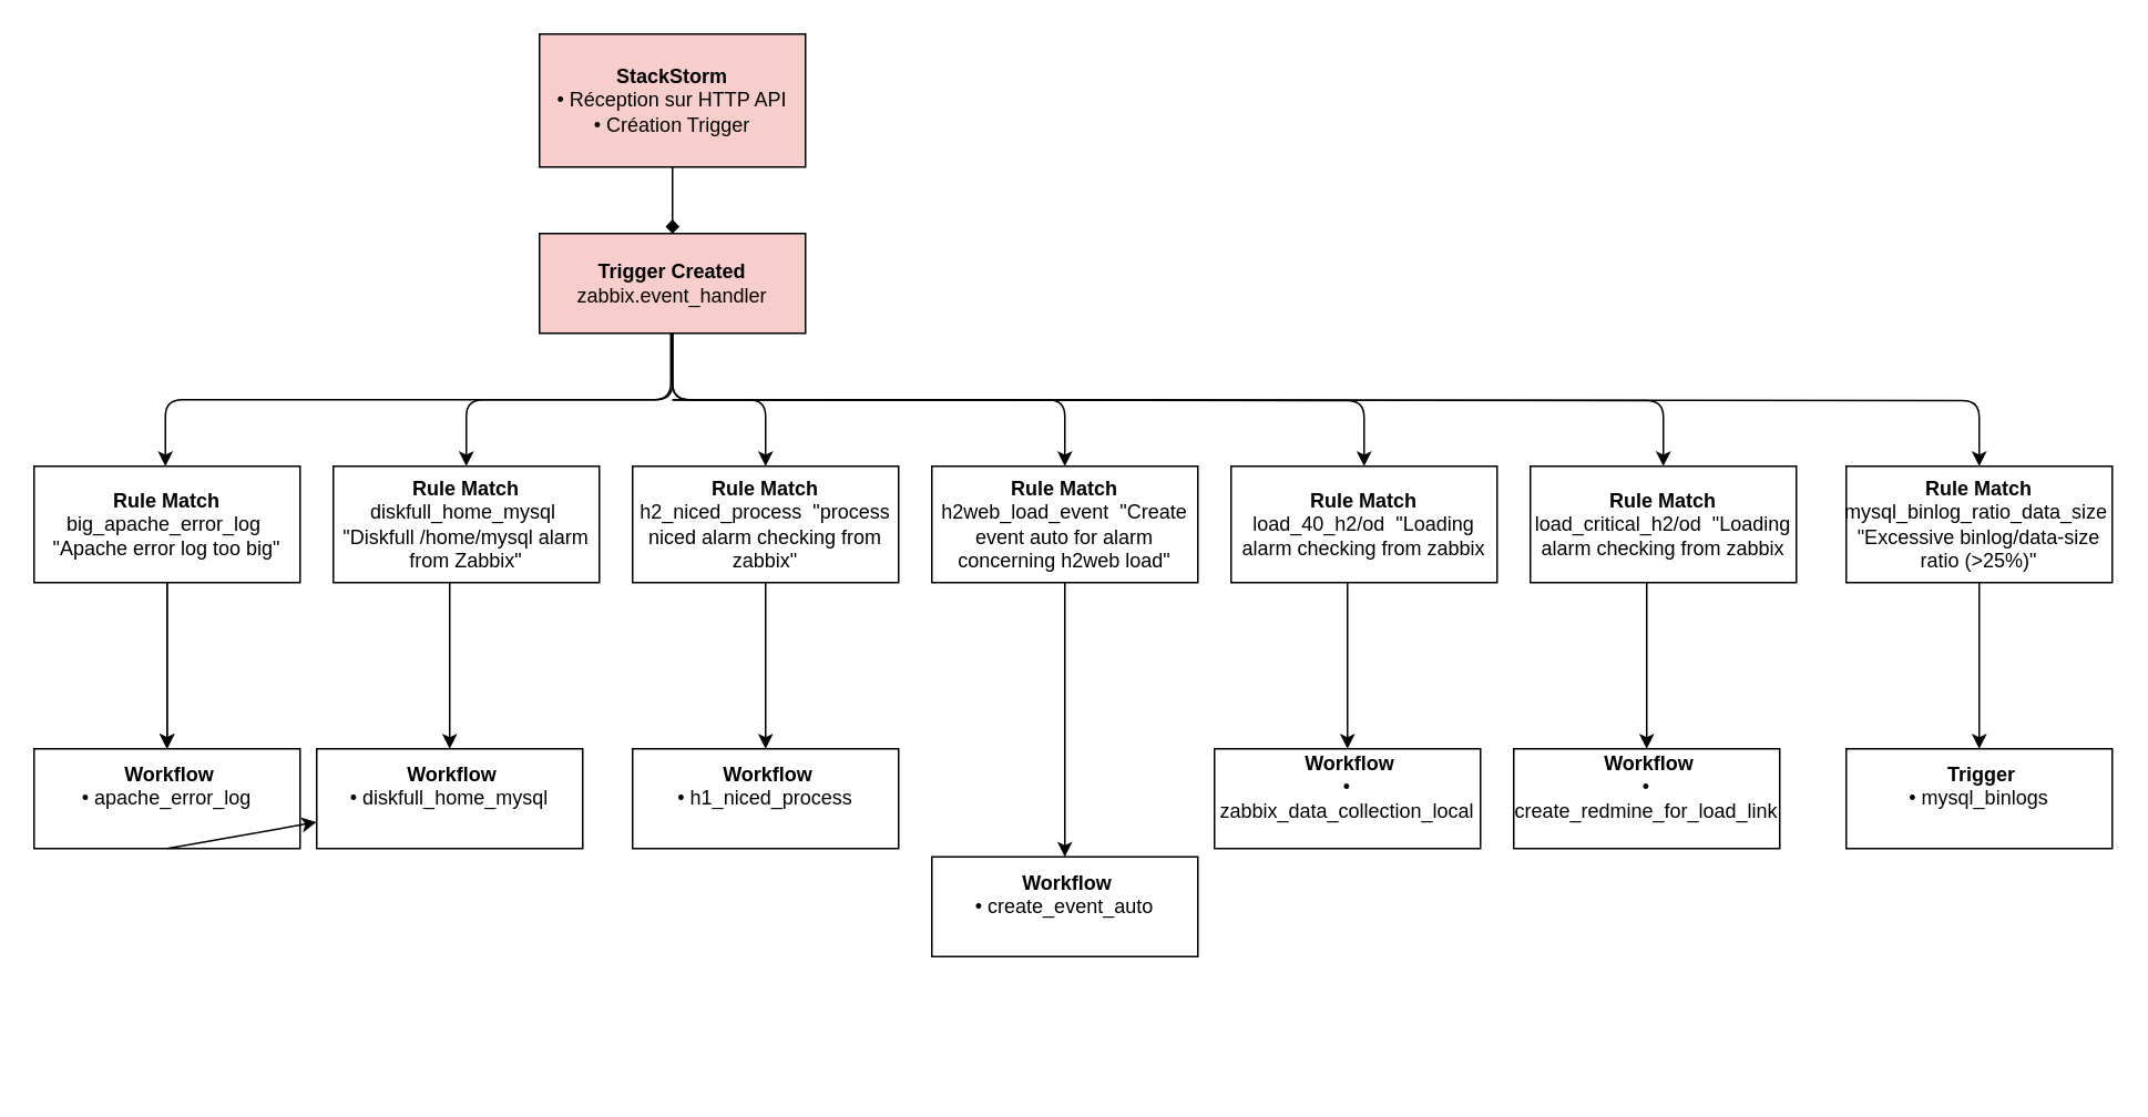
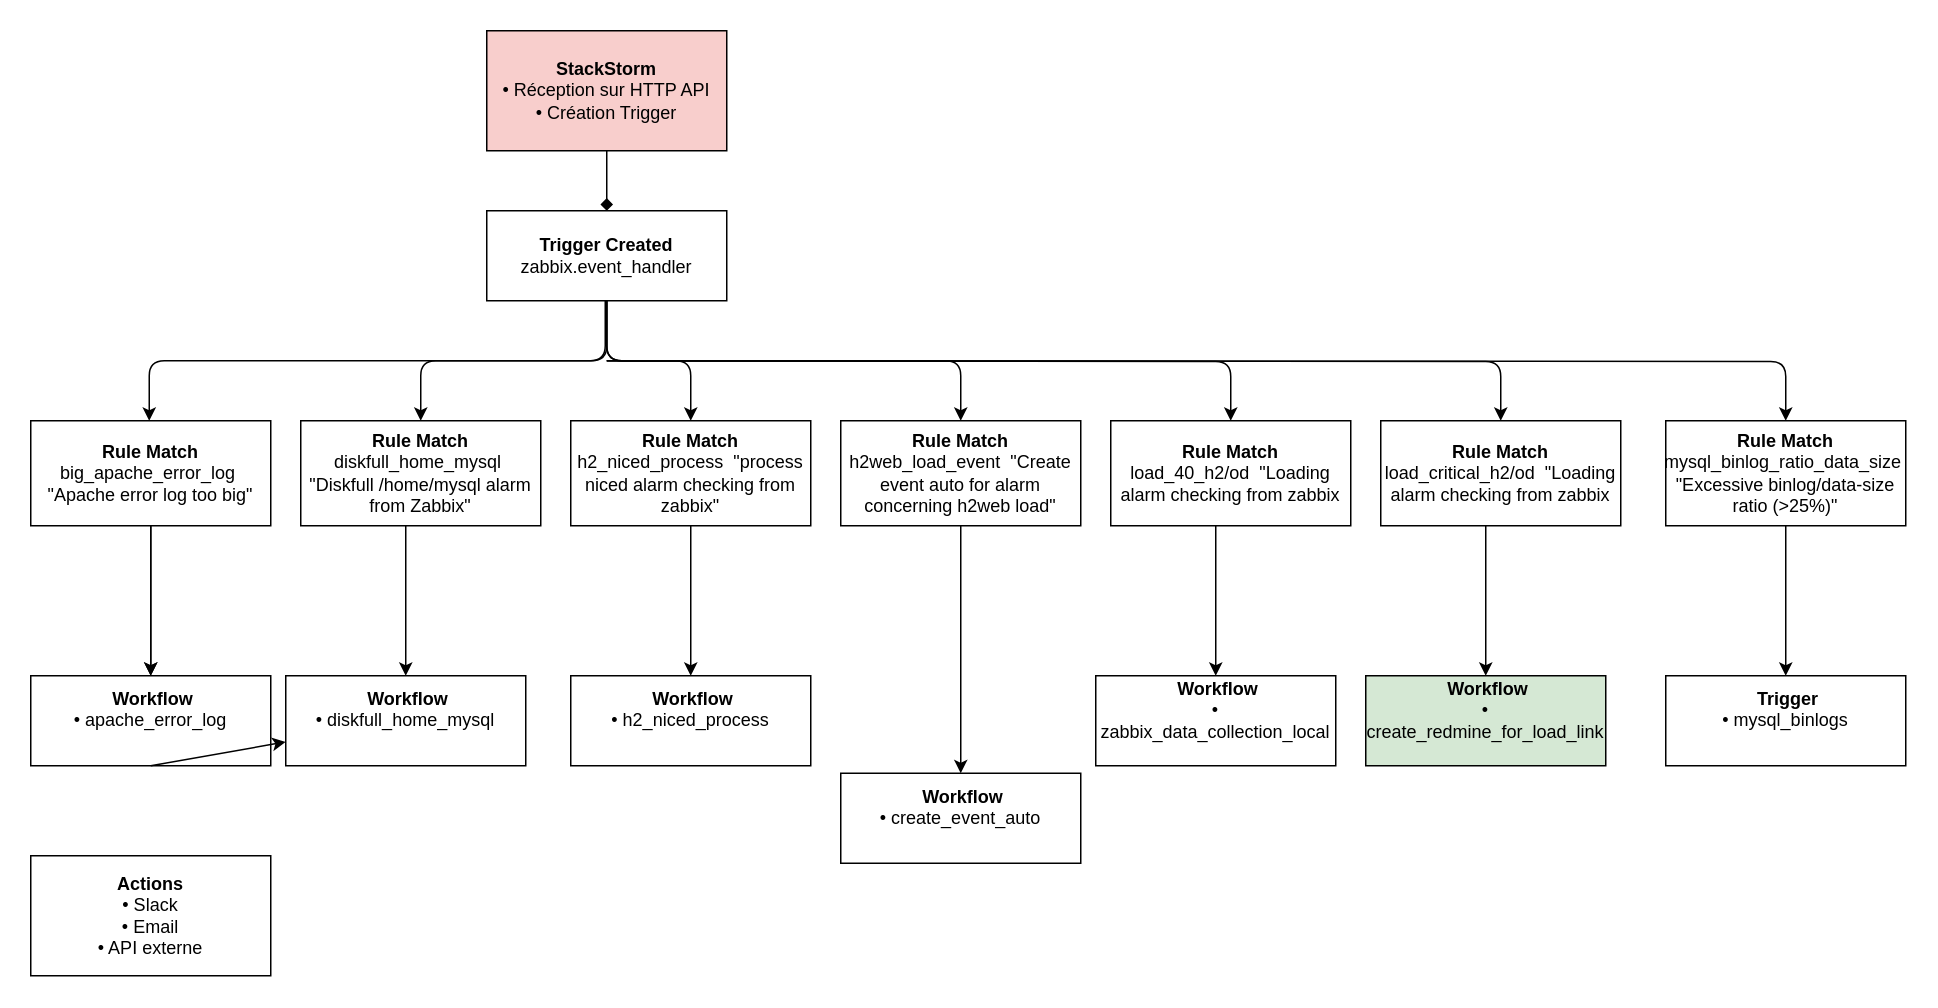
- <mxCell id="4" value="&lt;b&gt;Trigger Created&lt;/b&gt;&lt;br&gt;zabbix.event_handler" style="rounded=0;whiteSpace=wrap;html=1;fillColor=#f8cecc;" parent="1" vertex="1"><mxGeometry x="324" y="140" width="160" height="60" as="geometry" /></mxCell>
+ <mxCell id="4" value="&lt;b&gt;Trigger Created&lt;/b&gt;&lt;br&gt;zabbix.event_handler" style="rounded=0;whiteSpace=wrap;html=1;" parent="1" vertex="1"><mxGeometry x="324" y="140" width="160" height="60" as="geometry" /></mxCell>
- <mxCell id="26" value="&lt;b&gt;&amp;nbsp;Workflow&lt;/b&gt;&lt;br&gt;&lt;div&gt;• h1_niced_process&lt;br&gt;&lt;br&gt;&lt;/div&gt;" style="rounded=0;whiteSpace=wrap;html=1;" vertex="1" parent="1"><mxGeometry x="380" y="450" width="160" height="60" as="geometry" /></mxCell>
+ <mxCell id="26" value="&lt;b&gt;&amp;nbsp;Workflow&lt;/b&gt;&lt;br&gt;&lt;div&gt;• h2_niced_process&lt;br&gt;&lt;br&gt;&lt;/div&gt;" style="rounded=0;whiteSpace=wrap;html=1;" vertex="1" parent="1"><mxGeometry x="380" y="450" width="160" height="60" as="geometry" /></mxCell>
- <mxCell id="32" value="&lt;b&gt;&amp;nbsp;Workflow&lt;/b&gt;&lt;br&gt;&lt;div&gt;• create_redmine_for_load_link&lt;br&gt;&lt;br&gt;&lt;/div&gt;" style="rounded=0;whiteSpace=wrap;html=1;" vertex="1" parent="1"><mxGeometry x="910" y="450" width="160" height="60" as="geometry" /></mxCell>
+ <mxCell id="32" value="&lt;b&gt;&amp;nbsp;Workflow&lt;/b&gt;&lt;br&gt;&lt;div&gt;• create_redmine_for_load_link&lt;br&gt;&lt;br&gt;&lt;/div&gt;" style="rounded=0;whiteSpace=wrap;html=1;fillColor=#d5e8d4;" vertex="1" parent="1"><mxGeometry x="910" y="450" width="160" height="60" as="geometry" /></mxCell>
+ <mxCell id="10" value="&lt;b&gt;Actions&lt;/b&gt;&lt;br&gt;• Slack&lt;br&gt;• Email&lt;br&gt;• API externe" style="rounded=0;whiteSpace=wrap;html=1;" parent="1" vertex="1"><mxGeometry x="20" y="570" width="160" height="80" as="geometry" /></mxCell>
